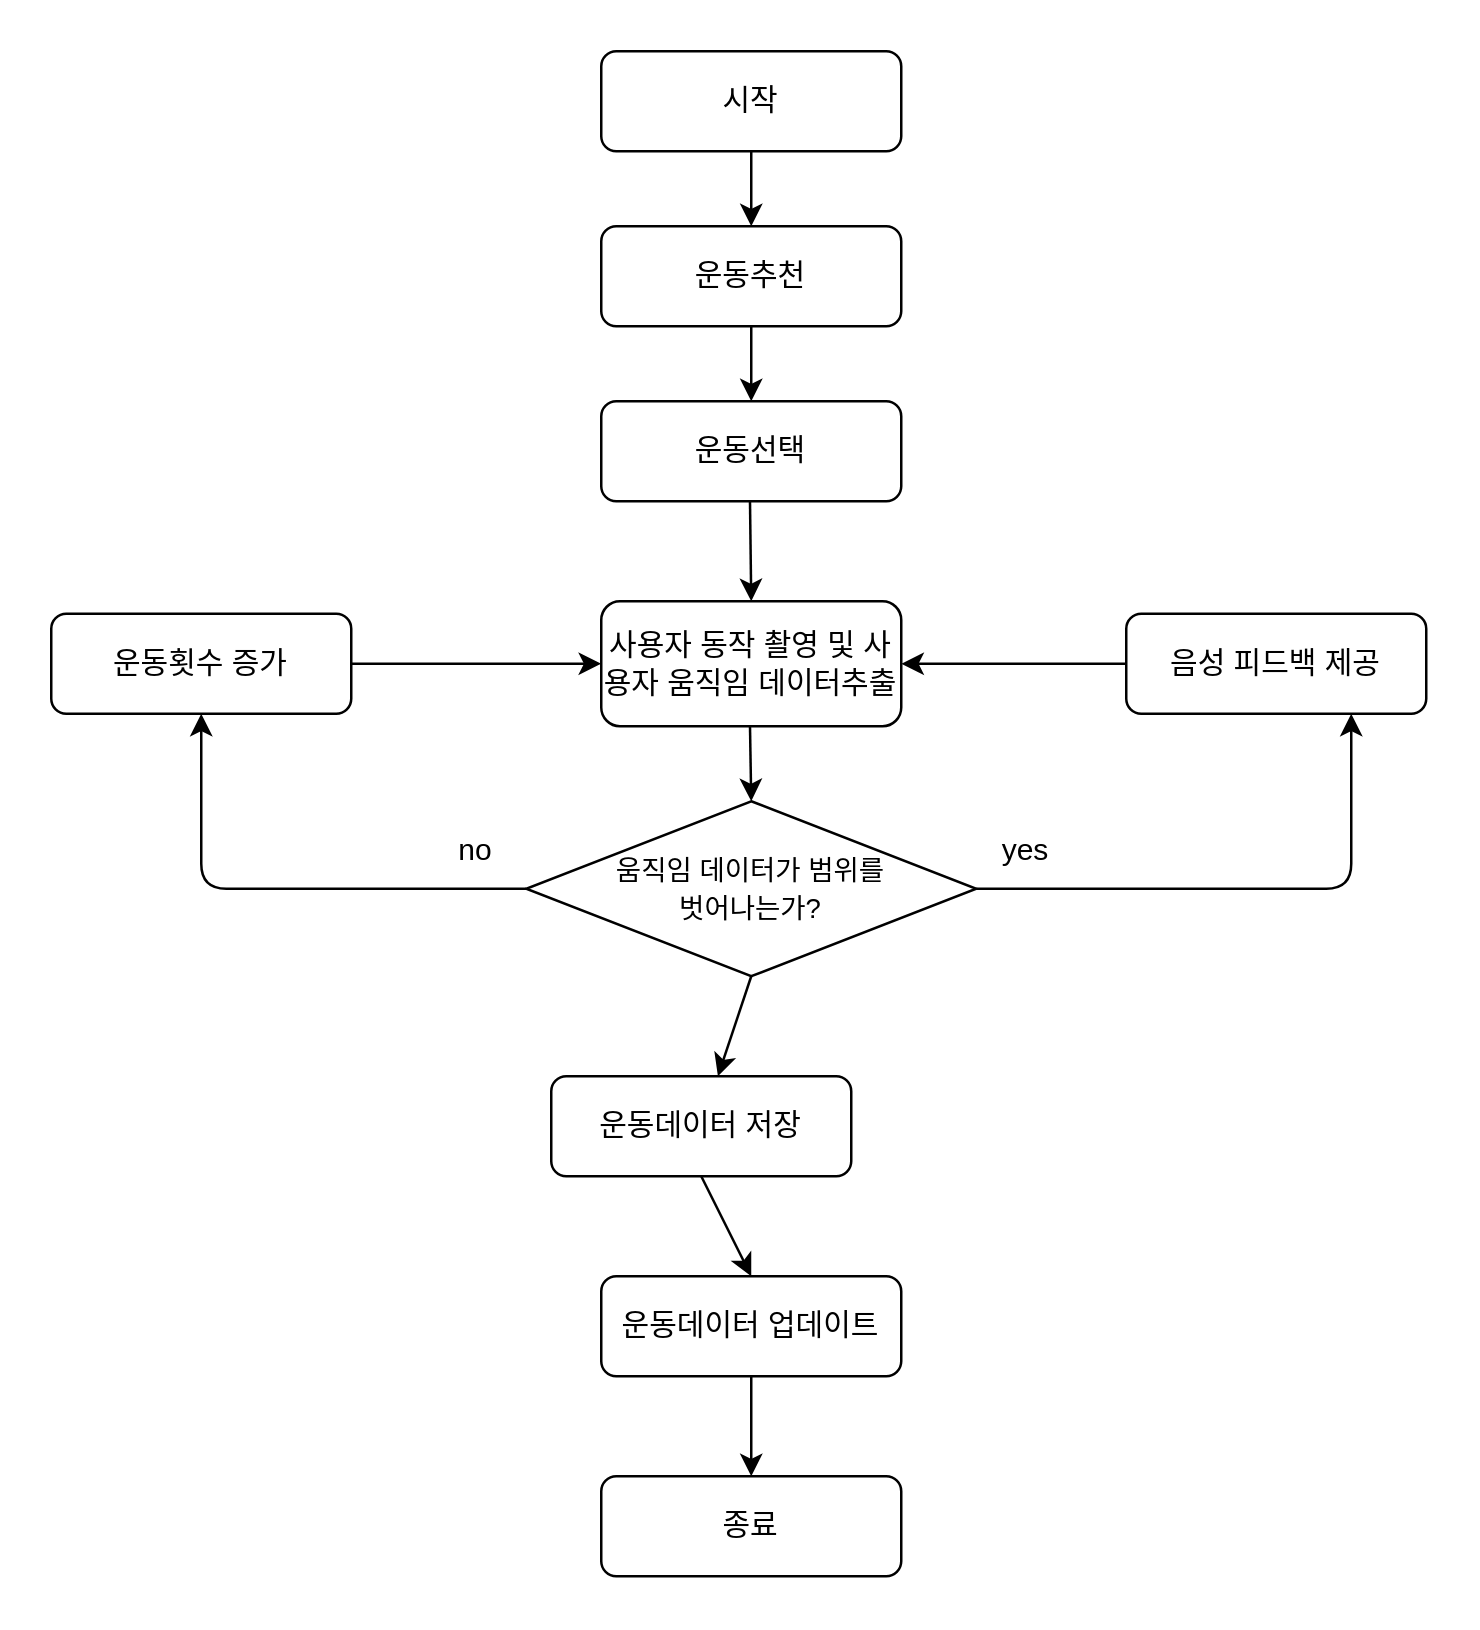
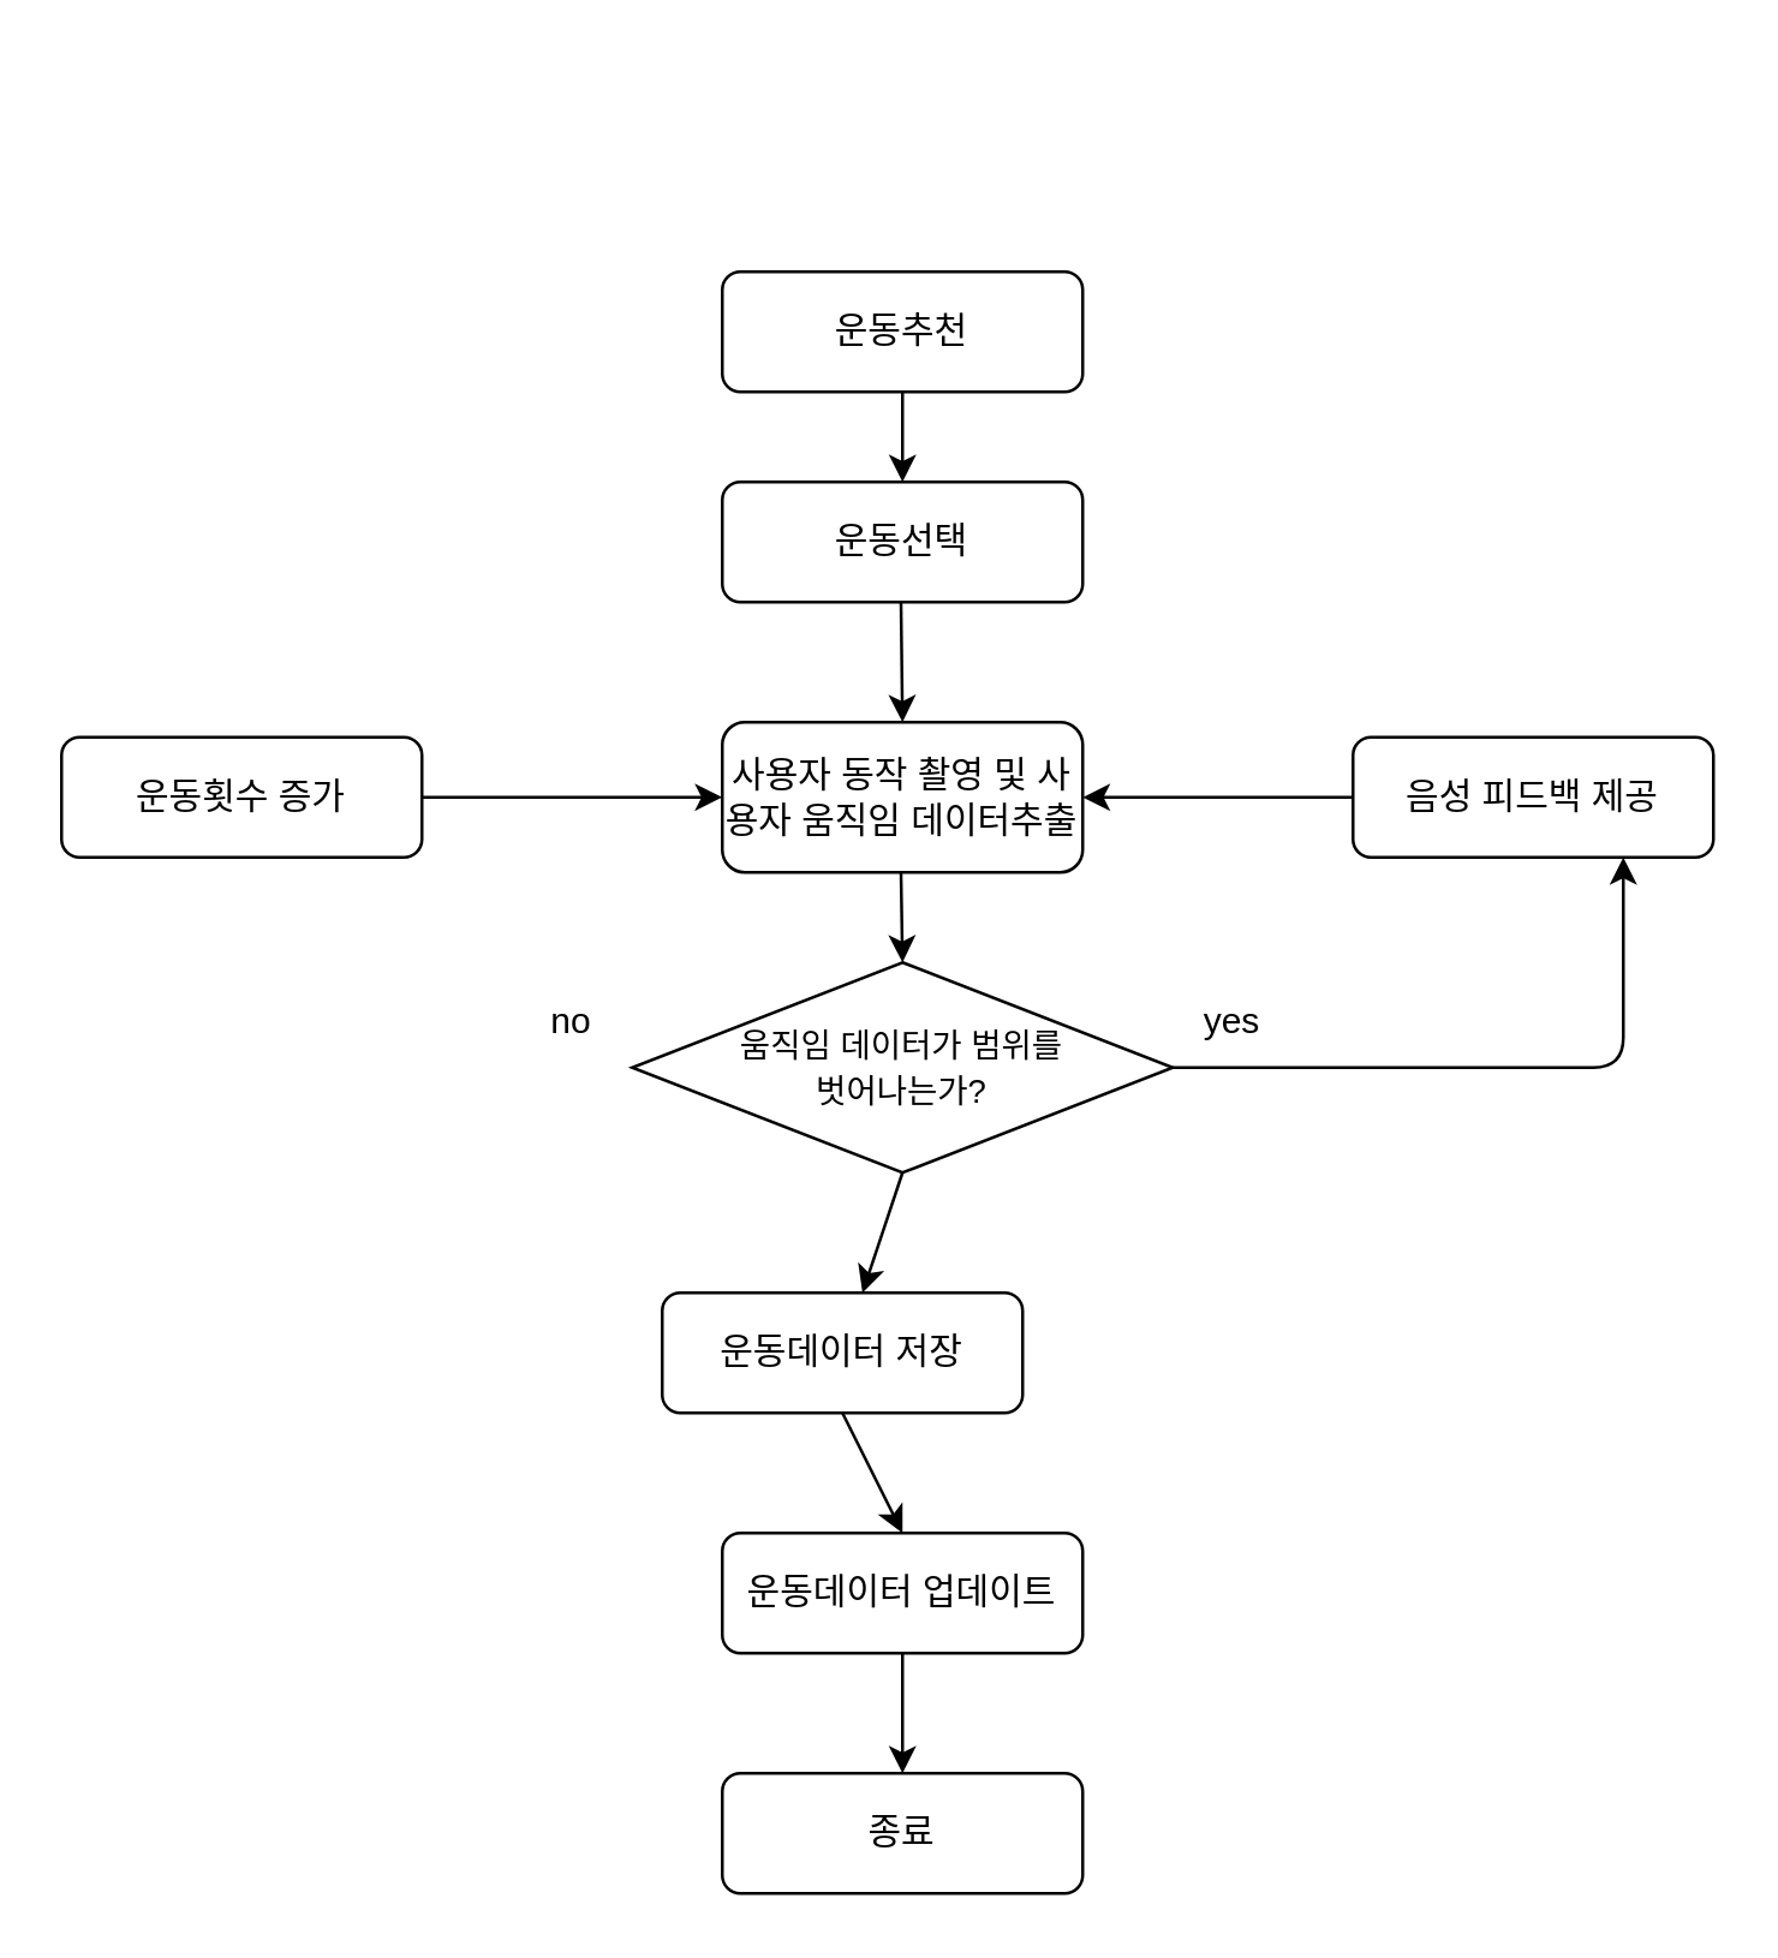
- <mxCell id="2" value="시작" style="rounded=1;whiteSpace=wrap;html=1;fontSize=12;glass=0;strokeWidth=1;shadow=0;" vertex="1" parent="1"><mxGeometry x="240" y="20" width="120" height="40" as="geometry" /></mxCell>
- <mxCell id="23" value="" style="endArrow=classic;html=1;entryX=0.5;entryY=0;entryDx=0;entryDy=0;exitX=0.5;exitY=1;exitDx=0;exitDy=0;" edge="1" parent="1" source="2" target="22"><mxGeometry width="50" height="50" relative="1" as="geometry"><mxPoint x="510" y="340" as="sourcePoint" /><mxPoint x="560" y="290" as="targetPoint" /></mxGeometry></mxCell>
- <mxCell id="7" value="" style="endArrow=classic;html=1;exitX=0;exitY=0.5;exitDx=0;exitDy=0;entryX=0.5;entryY=1;entryDx=0;entryDy=0;" edge="1" parent="1" source="6" target="8"><mxGeometry width="50" height="50" relative="1" as="geometry"><mxPoint x="460" y="340" as="sourcePoint" /><mxPoint x="170" y="355" as="targetPoint" /><Array as="points"><mxPoint x="80" y="355" /></Array></mxGeometry></mxCell>
